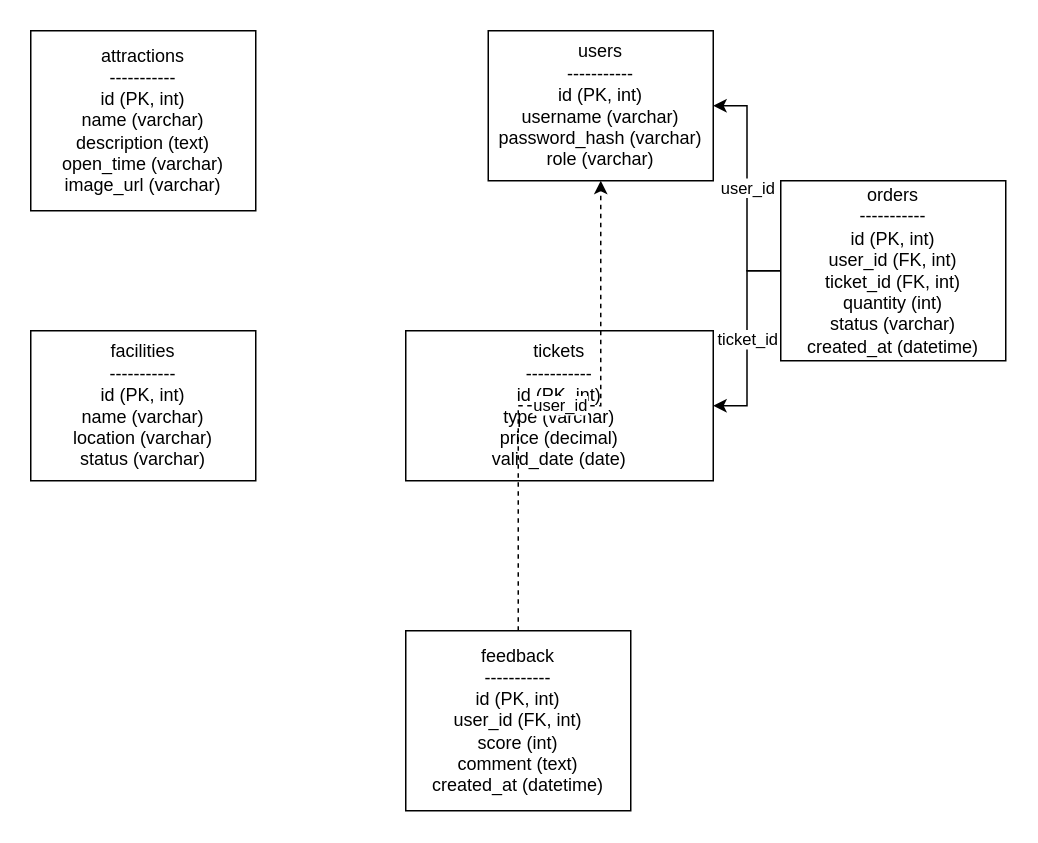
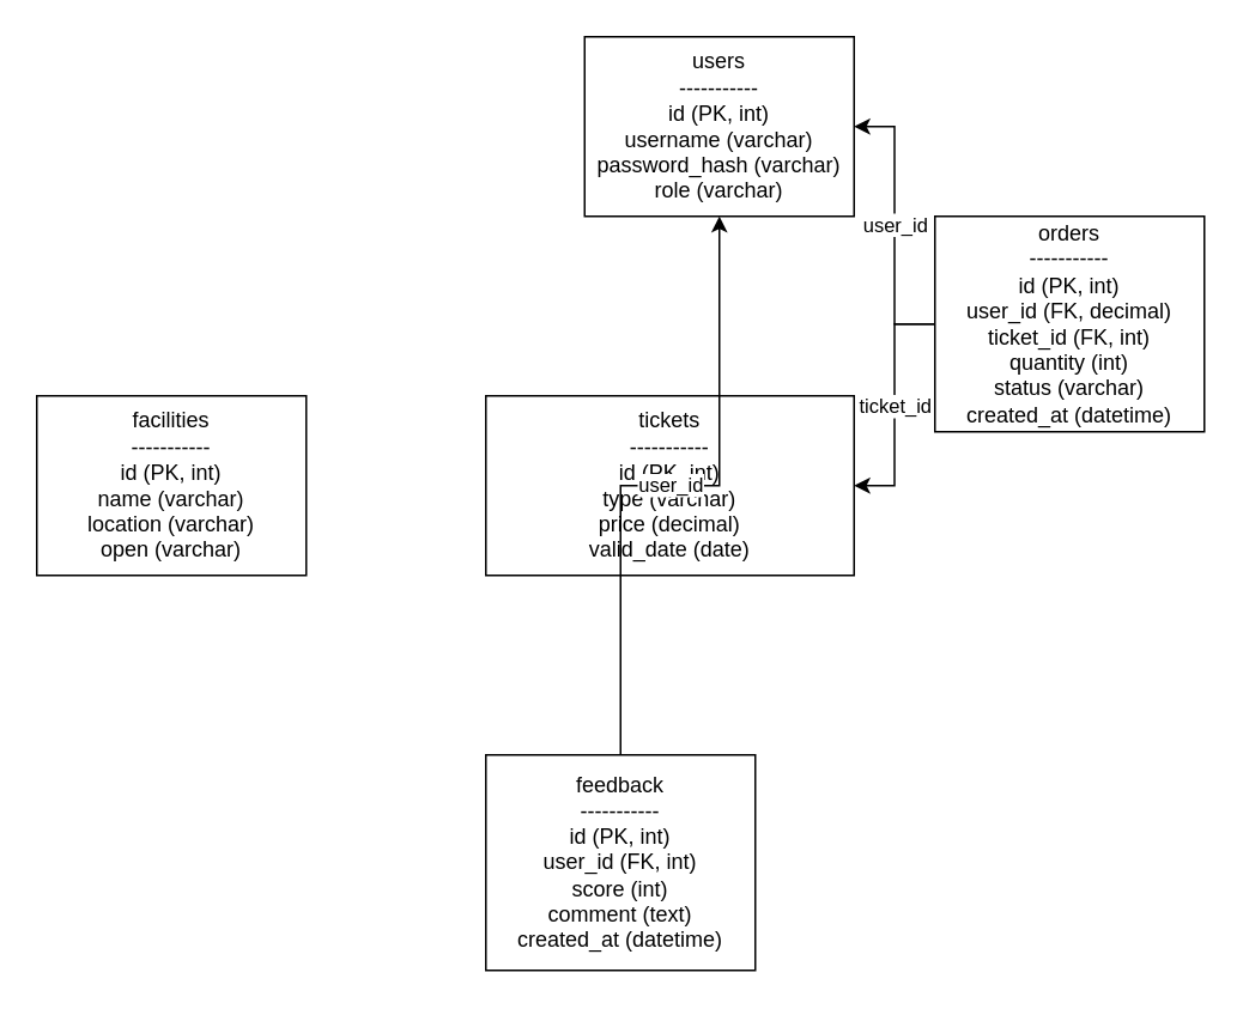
- <mxCell id="2" value="attractions&lt;br&gt;-----------&lt;br&gt;id (PK, int)&lt;br&gt;name (varchar)&lt;br&gt;description (text)&lt;br&gt;open_time (varchar)&lt;br&gt;image_url (varchar)" style="shape=rectangle;whiteSpace=wrap;html=1;" vertex="1" parent="1"><mxGeometry x="20" y="20" width="150" height="120" as="geometry" /></mxCell>
- <mxCell id="6" value="orders&lt;br&gt;-----------&lt;br&gt;id (PK, int)&lt;br&gt;user_id (FK, int)&lt;br&gt;ticket_id (FK, int)&lt;br&gt;quantity (int)&lt;br&gt;status (varchar)&lt;br&gt;created_at (datetime)" style="shape=rectangle;whiteSpace=wrap;html=1;" vertex="1" parent="1"><mxGeometry x="520" y="120" width="150" height="120" as="geometry" /></mxCell>
+ <mxCell id="6" value="orders&lt;br&gt;-----------&lt;br&gt;id (PK, int)&lt;br&gt;user_id (FK, decimal)&lt;br&gt;ticket_id (FK, int)&lt;br&gt;quantity (int)&lt;br&gt;status (varchar)&lt;br&gt;created_at (datetime)" style="shape=rectangle;whiteSpace=wrap;html=1;" vertex="1" parent="1"><mxGeometry x="520" y="120" width="150" height="120" as="geometry" /></mxCell>
- <mxCell id="3" value="facilities&lt;br&gt;-----------&lt;br&gt;id (PK, int)&lt;br&gt;name (varchar)&lt;br&gt;location (varchar)&lt;br&gt;status (varchar)" style="shape=rectangle;whiteSpace=wrap;html=1;" vertex="1" parent="1"><mxGeometry x="20" y="220" width="150" height="100" as="geometry" /></mxCell>
+ <mxCell id="3" value="facilities&lt;br&gt;-----------&lt;br&gt;id (PK, int)&lt;br&gt;name (varchar)&lt;br&gt;location (varchar)&lt;br&gt;open (varchar)" style="shape=rectangle;whiteSpace=wrap;html=1;" vertex="1" parent="1"><mxGeometry x="20" y="220" width="150" height="100" as="geometry" /></mxCell>
- <mxCell id="10" value="user_id" style="edgeStyle=orthogonalEdgeStyle;rounded=0;html=1;jettySize=auto;dashed=1;" edge="1" parent="1" source="7" target="4"><mxGeometry relative="1" as="geometry" /></mxCell>
+ <mxCell id="10" value="user_id" style="edgeStyle=orthogonalEdgeStyle;rounded=0;html=1;jettySize=auto;" edge="1" parent="1" source="7" target="4"><mxGeometry relative="1" as="geometry" /></mxCell>
